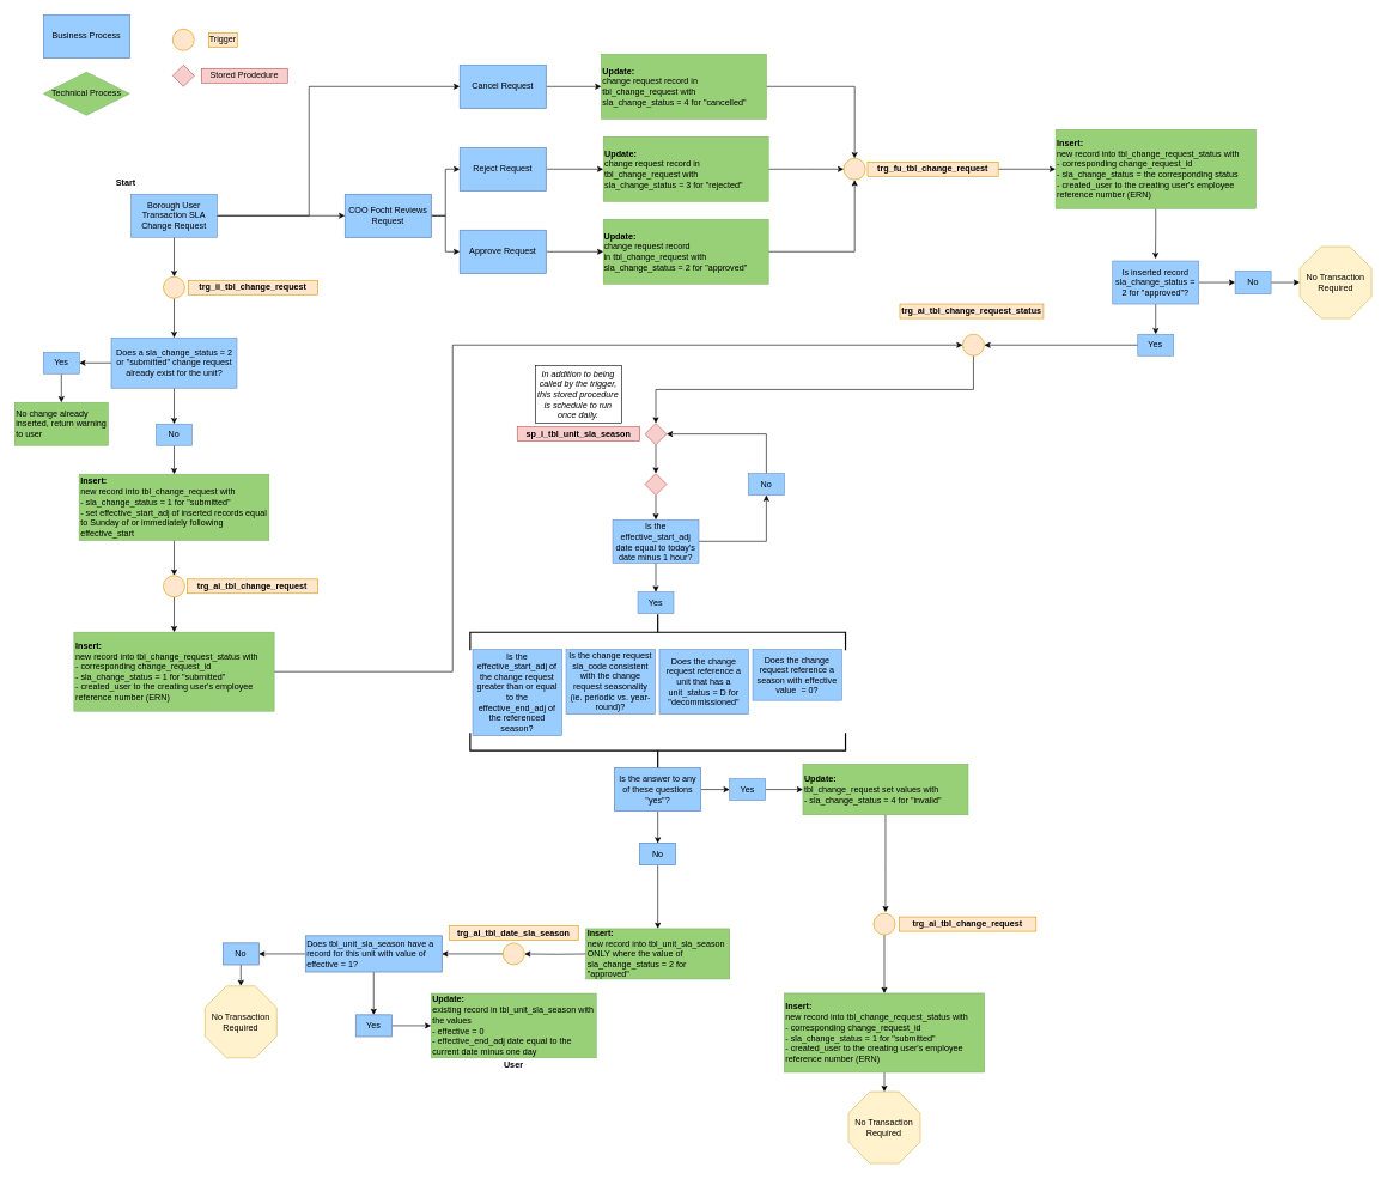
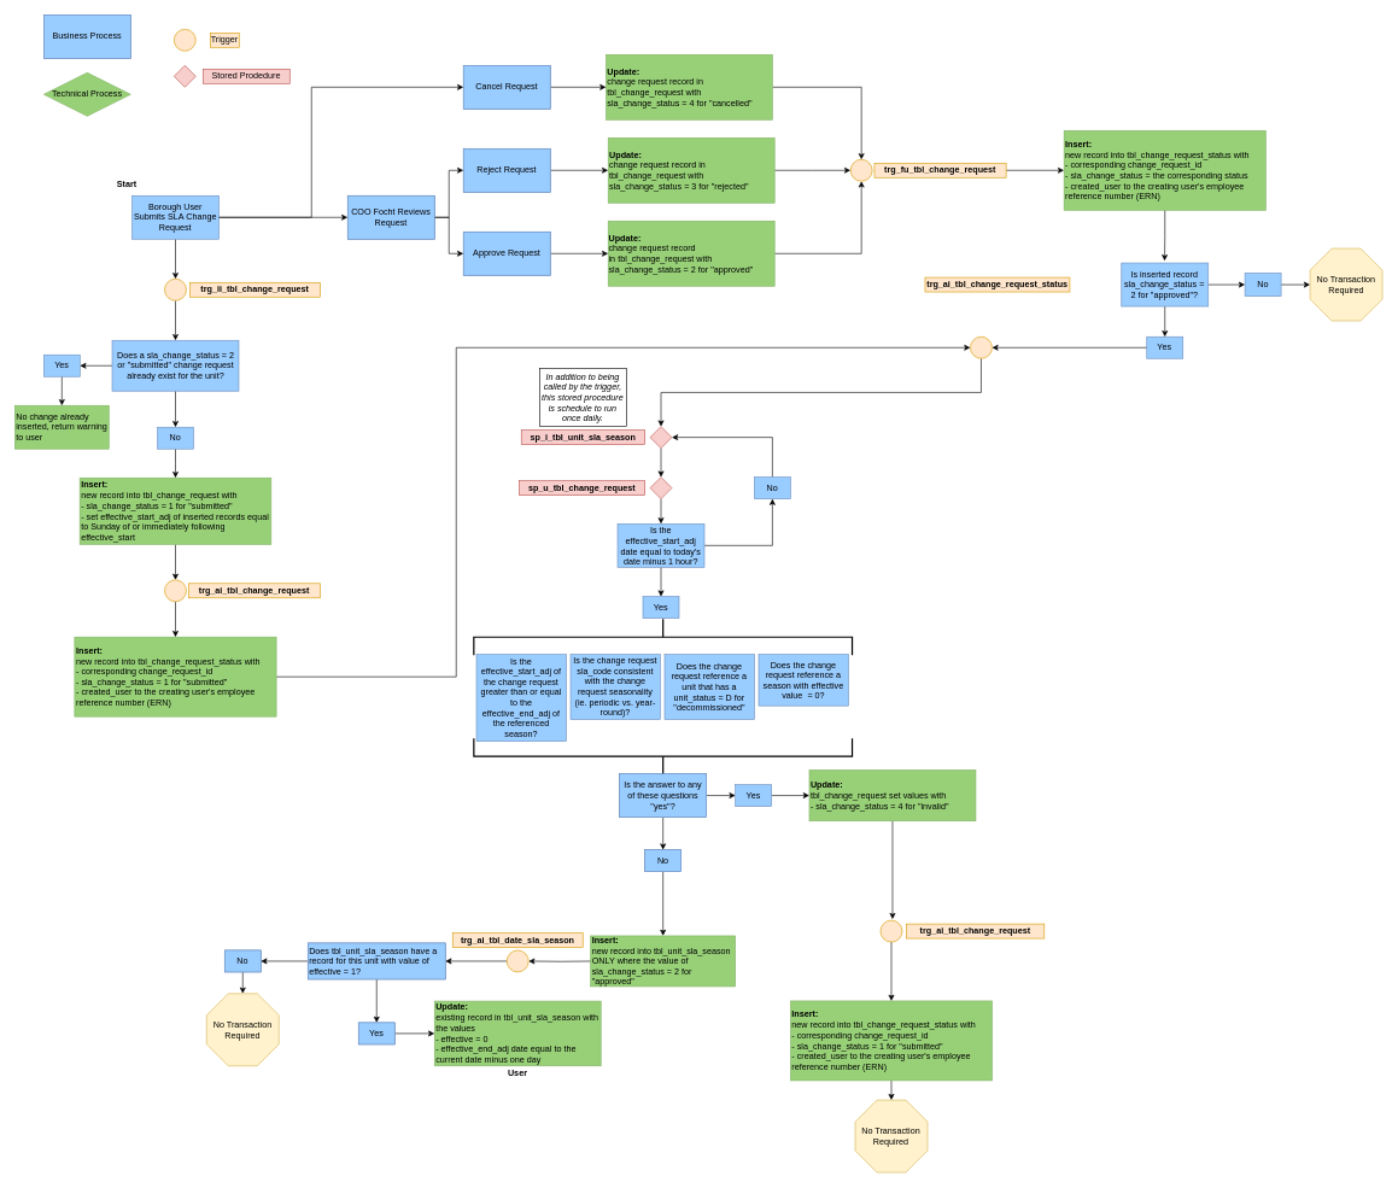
- <mxCell id="8" value="Borough User Transaction SLA Change Request" style="rounded=0;whiteSpace=wrap;html=1;fillColor=#99CCFF;strokeColor=#6c8ebf;" parent="1" vertex="1"><mxGeometry x="182.01" y="270" width="120" height="60" as="geometry" /></mxCell>
+ <mxCell id="8" value="Borough User Submits SLA Change Request" style="rounded=0;whiteSpace=wrap;html=1;fillColor=#99CCFF;strokeColor=#6c8ebf;" parent="1" vertex="1"><mxGeometry x="182.01" y="270" width="120" height="60" as="geometry" /></mxCell>
- <mxCell id="36" value="&lt;b&gt;trg_ai_tbl_change_request_status&lt;/b&gt;" style="text;html=1;strokeColor=#d79b00;fillColor=#ffe6cc;align=center;verticalAlign=middle;whiteSpace=wrap;rounded=0;" parent="1" vertex="1"><mxGeometry x="1253" y="423" width="200" height="20" as="geometry" /></mxCell>
+ <mxCell id="36" value="&lt;b&gt;trg_ai_tbl_change_request_status&lt;/b&gt;" style="text;html=1;strokeColor=#d79b00;fillColor=#ffe6cc;align=center;verticalAlign=middle;whiteSpace=wrap;rounded=0;" parent="1" vertex="1"><mxGeometry x="1278" y="383" width="200" height="20" as="geometry" /></mxCell>
+ <mxCell id="59" value="&lt;b&gt;sp_u_tbl_change_request&lt;br&gt;&lt;/b&gt;" style="text;html=1;strokeColor=#b85450;fillColor=#f8cecc;align=center;verticalAlign=middle;whiteSpace=wrap;rounded=0;" parent="1" vertex="1"><mxGeometry x="716.8" y="664" width="174" height="20" as="geometry" /></mxCell>
